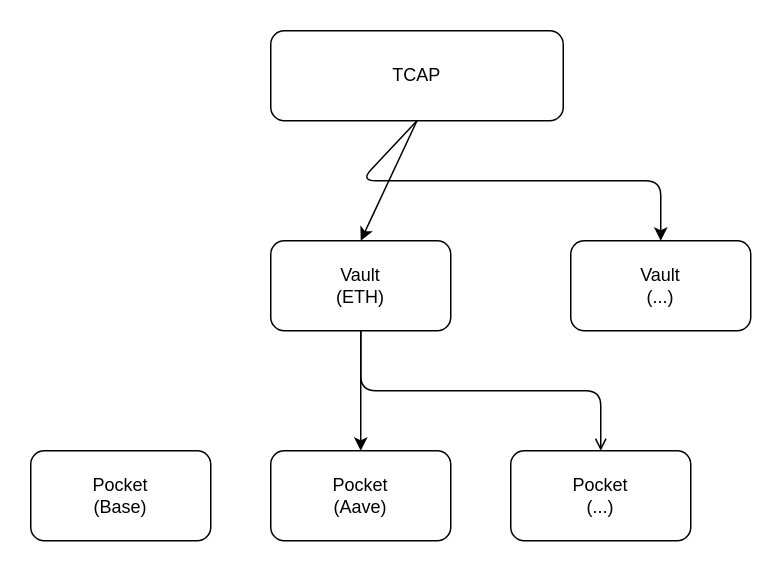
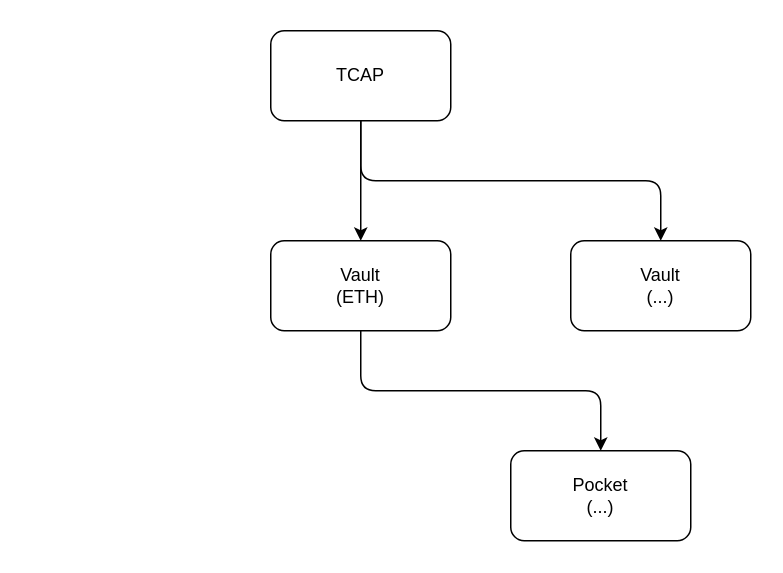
- <mxCell id="9" value="TCAP" style="rounded=1;whiteSpace=wrap;html=1;" parent="1" vertex="1"><mxGeometry x="180" y="20" width="195" height="60" as="geometry" /></mxCell>
+ <mxCell id="9" value="TCAP" style="rounded=1;whiteSpace=wrap;html=1;" parent="1" vertex="1"><mxGeometry x="180" y="20" width="120" height="60" as="geometry" /></mxCell>
- <mxCell id="3" style="edgeStyle=none;html=1;entryX=0.5;entryY=0;entryDx=0;entryDy=0;" parent="1" source="5" target="10" edge="1"><mxGeometry relative="1" as="geometry" /></mxCell>
- <mxCell id="4" style="edgeStyle=none;html=1;exitX=0.5;exitY=1;exitDx=0;exitDy=0;entryX=0.5;entryY=0;entryDx=0;entryDy=0;endArrow=open;" parent="1" source="5" target="11" edge="1"><mxGeometry relative="1" as="geometry"><Array as="points"><mxPoint x="240" y="260" /><mxPoint x="400" y="260" /></Array></mxGeometry></mxCell>
+ <mxCell id="4" style="edgeStyle=none;html=1;exitX=0.5;exitY=1;exitDx=0;exitDy=0;entryX=0.5;entryY=0;entryDx=0;entryDy=0;" parent="1" source="5" target="11" edge="1"><mxGeometry relative="1" as="geometry"><Array as="points"><mxPoint x="240" y="260" /><mxPoint x="400" y="260" /></Array></mxGeometry></mxCell>
- <mxCell id="2" value="Pocket&lt;br&gt;(Base)" style="rounded=1;whiteSpace=wrap;html=1;" parent="1" vertex="1"><mxGeometry x="20" y="300" width="120" height="60" as="geometry" /></mxCell>
- <mxCell id="10" value="Pocket&lt;br&gt;(Aave)" style="rounded=1;whiteSpace=wrap;html=1;" parent="1" vertex="1"><mxGeometry x="180" y="300" width="120" height="60" as="geometry" /></mxCell>
